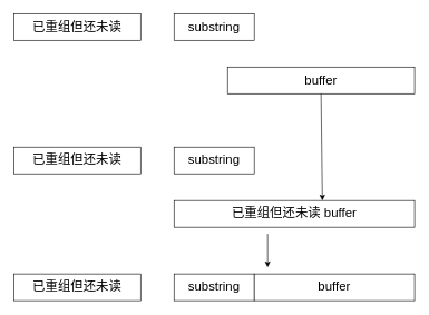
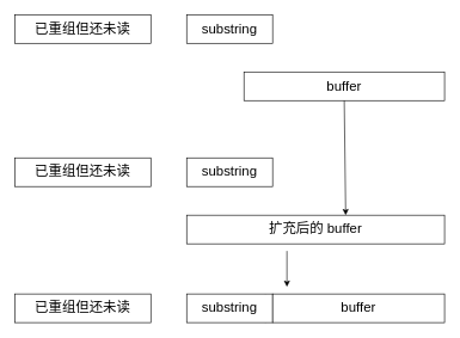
- <mxCell id="6" value="&lt;span style=&quot;font-size: 19px;&quot;&gt;已重组但还未读 buffer&lt;/span&gt;" style="rounded=0;whiteSpace=wrap;html=1;" vertex="1" parent="1"><mxGeometry x="260" y="300" width="360" height="40" as="geometry" /></mxCell>
+ <mxCell id="6" value="&lt;span style=&quot;font-size: 19px;&quot;&gt;扩充后的 buffer&lt;/span&gt;" style="rounded=0;whiteSpace=wrap;html=1;" vertex="1" parent="1"><mxGeometry x="260" y="300" width="360" height="40" as="geometry" /></mxCell>
